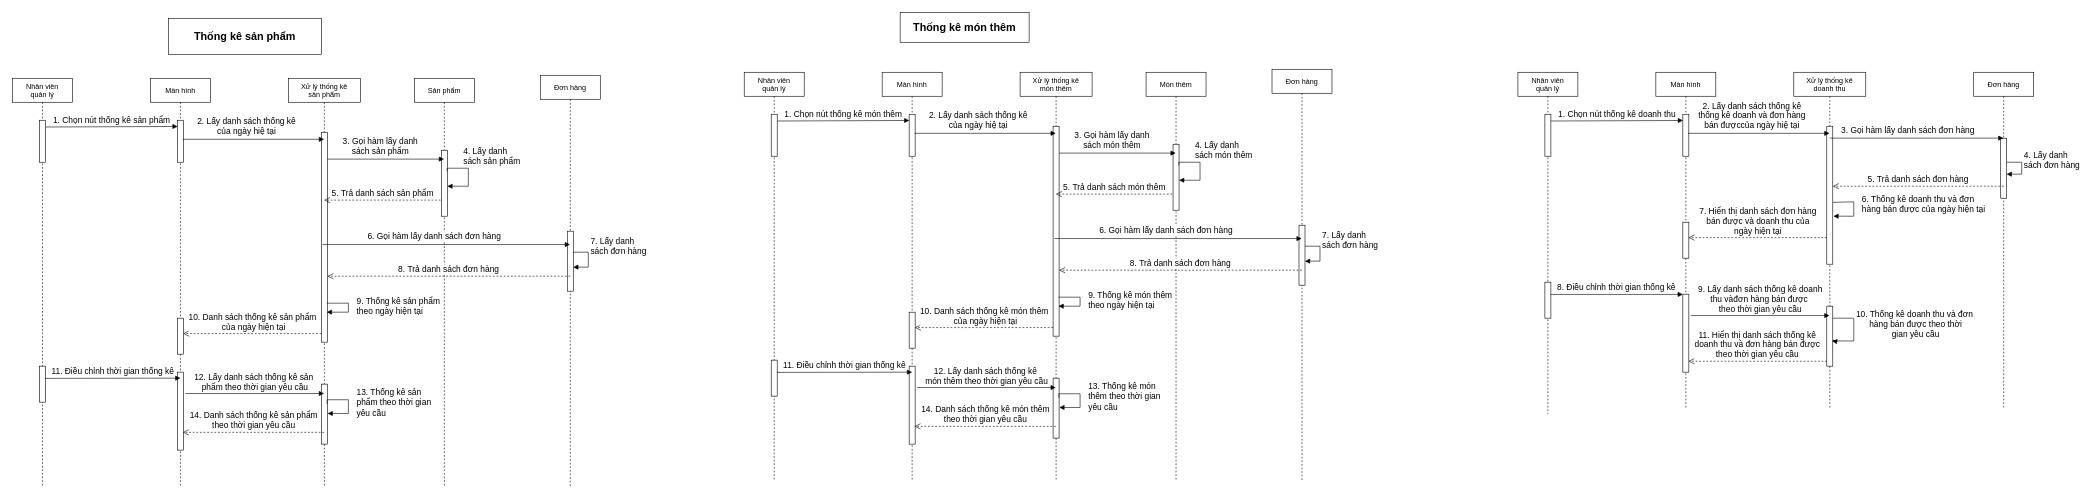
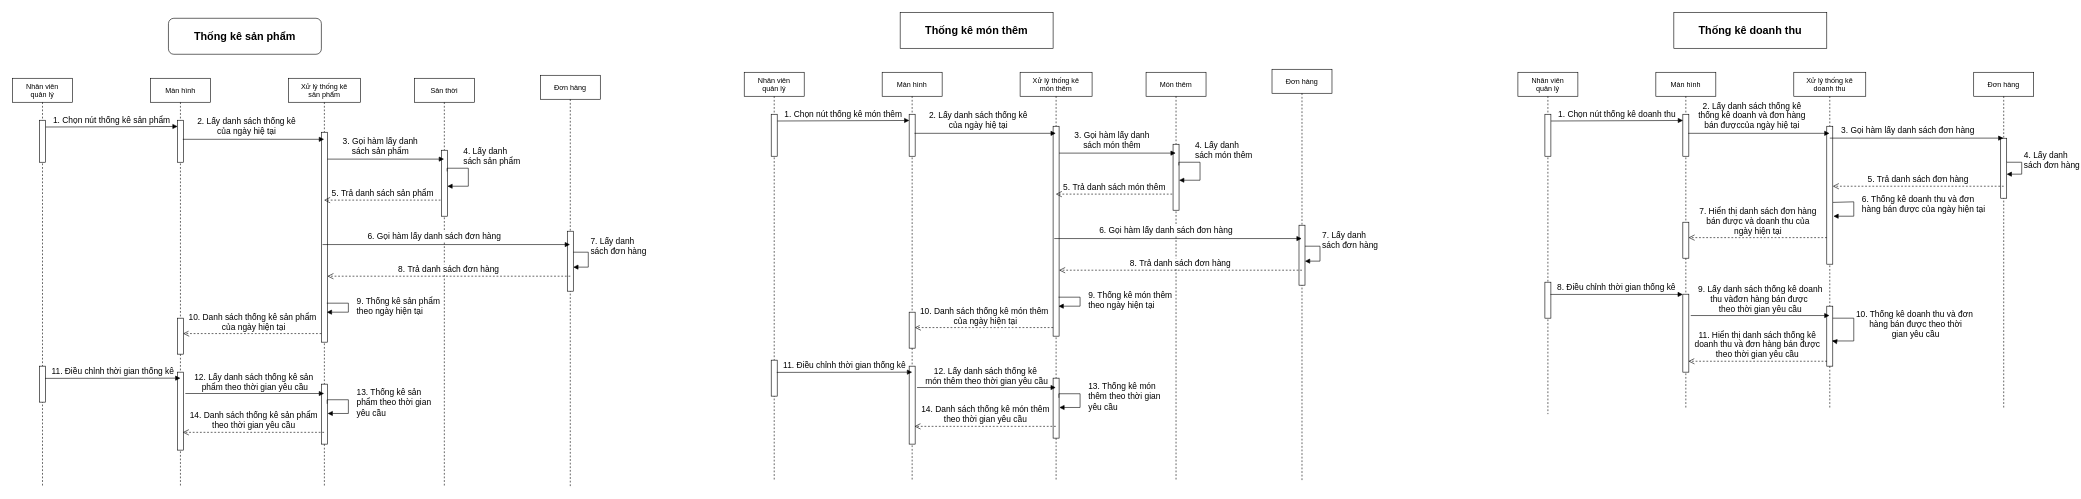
- <mxCell id="18" value="&lt;b&gt;&lt;font style=&quot;font-size: 18px&quot;&gt;Thống kê món thêm&lt;/font&gt;&lt;/b&gt;" style="rounded=0;whiteSpace=wrap;html=1;fontSize=12;" vertex="1" parent="1"><mxGeometry x="1500" y="20" width="215" height="50" as="geometry" /></mxCell>
+ <mxCell id="18" value="&lt;b&gt;&lt;font style=&quot;font-size: 18px&quot;&gt;Thống kê món thêm&lt;/font&gt;&lt;/b&gt;" style="rounded=0;whiteSpace=wrap;html=1;fontSize=12;" vertex="1" parent="1"><mxGeometry x="1500" y="20" width="255" height="60" as="geometry" /></mxCell>
+ <mxCell id="73" value="&lt;b&gt;&lt;font style=&quot;font-size: 18px&quot;&gt;Thống kê doanh thu&lt;/font&gt;&lt;/b&gt;" style="rounded=0;whiteSpace=wrap;html=1;fontSize=12;" vertex="1" parent="1"><mxGeometry x="2790" y="20" width="255" height="60" as="geometry" /></mxCell>
- <mxCell id="47" value="&lt;b&gt;&lt;font style=&quot;font-size: 18px&quot;&gt;Thống kê sản phẩm&lt;/font&gt;&lt;/b&gt;" style="rounded=0;whiteSpace=wrap;html=1;fontSize=12;" vertex="1" parent="1"><mxGeometry x="280" y="30" width="255" height="60" as="geometry" /></mxCell>
+ <mxCell id="47" value="&lt;b&gt;&lt;font style=&quot;font-size: 18px&quot;&gt;Thống kê sản phẩm&lt;/font&gt;&lt;/b&gt;" style="whiteSpace=wrap;html=1;fontSize=12;rounded=1;" vertex="1" parent="1"><mxGeometry x="280" y="30" width="255" height="60" as="geometry" /></mxCell>
- <mxCell id="43" value="Sản phẩm" style="shape=umlLifeline;perimeter=lifelinePerimeter;container=1;collapsible=0;recursiveResize=0;rounded=0;shadow=0;strokeWidth=1;" vertex="1" parent="1"><mxGeometry x="690" y="130" width="100" height="680" as="geometry" /></mxCell>
+ <mxCell id="43" value="Sản thời" style="shape=umlLifeline;perimeter=lifelinePerimeter;container=1;collapsible=0;recursiveResize=0;rounded=0;shadow=0;strokeWidth=1;" vertex="1" parent="1"><mxGeometry x="690" y="130" width="100" height="680" as="geometry" /></mxCell>
